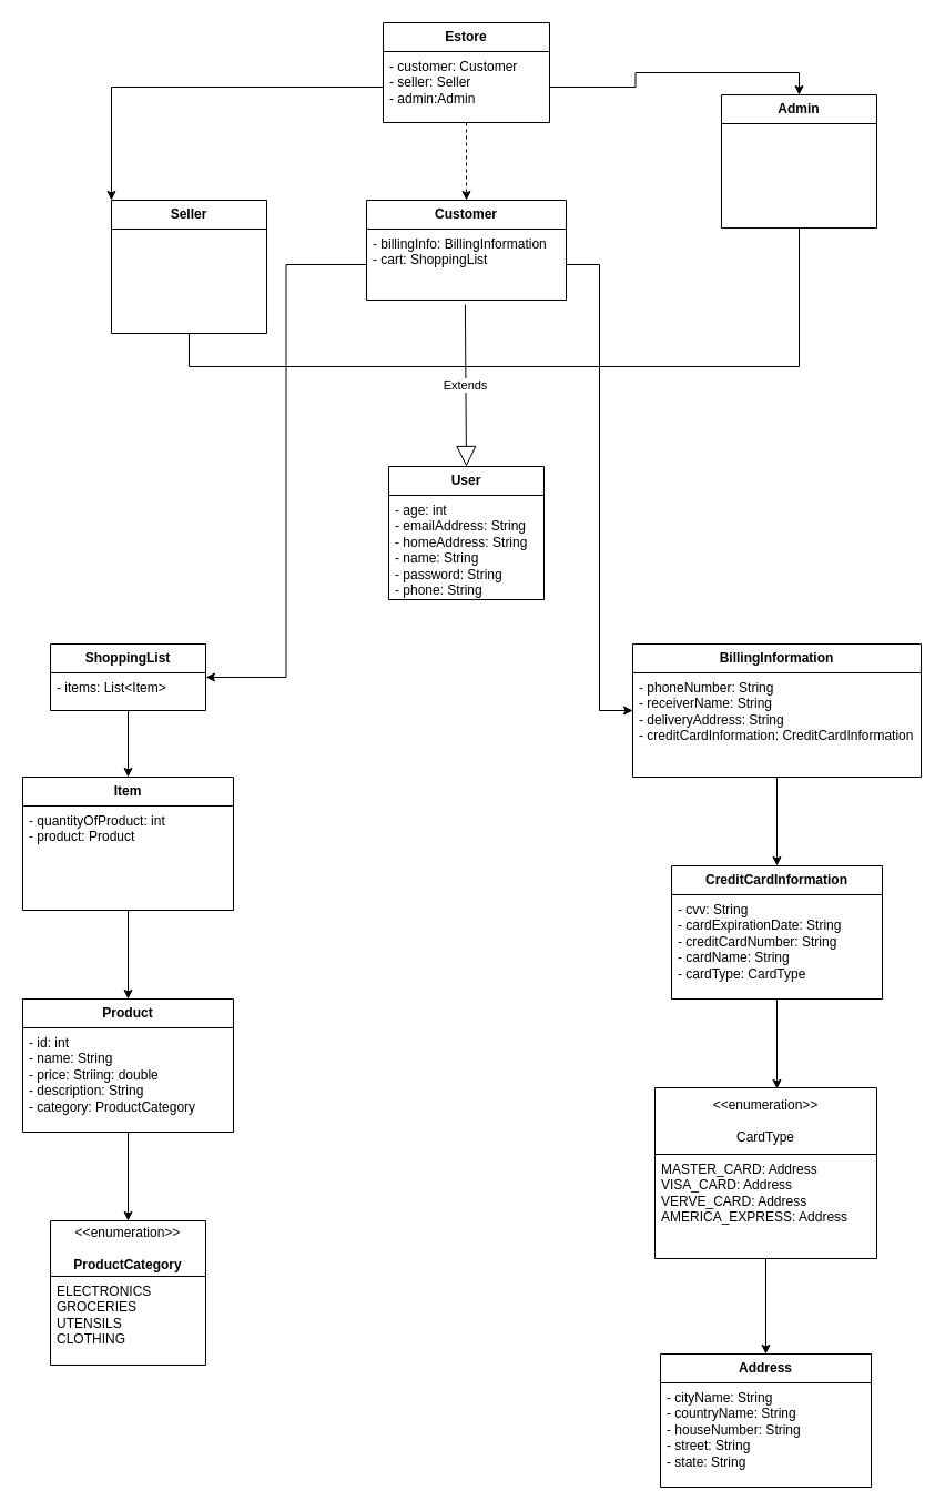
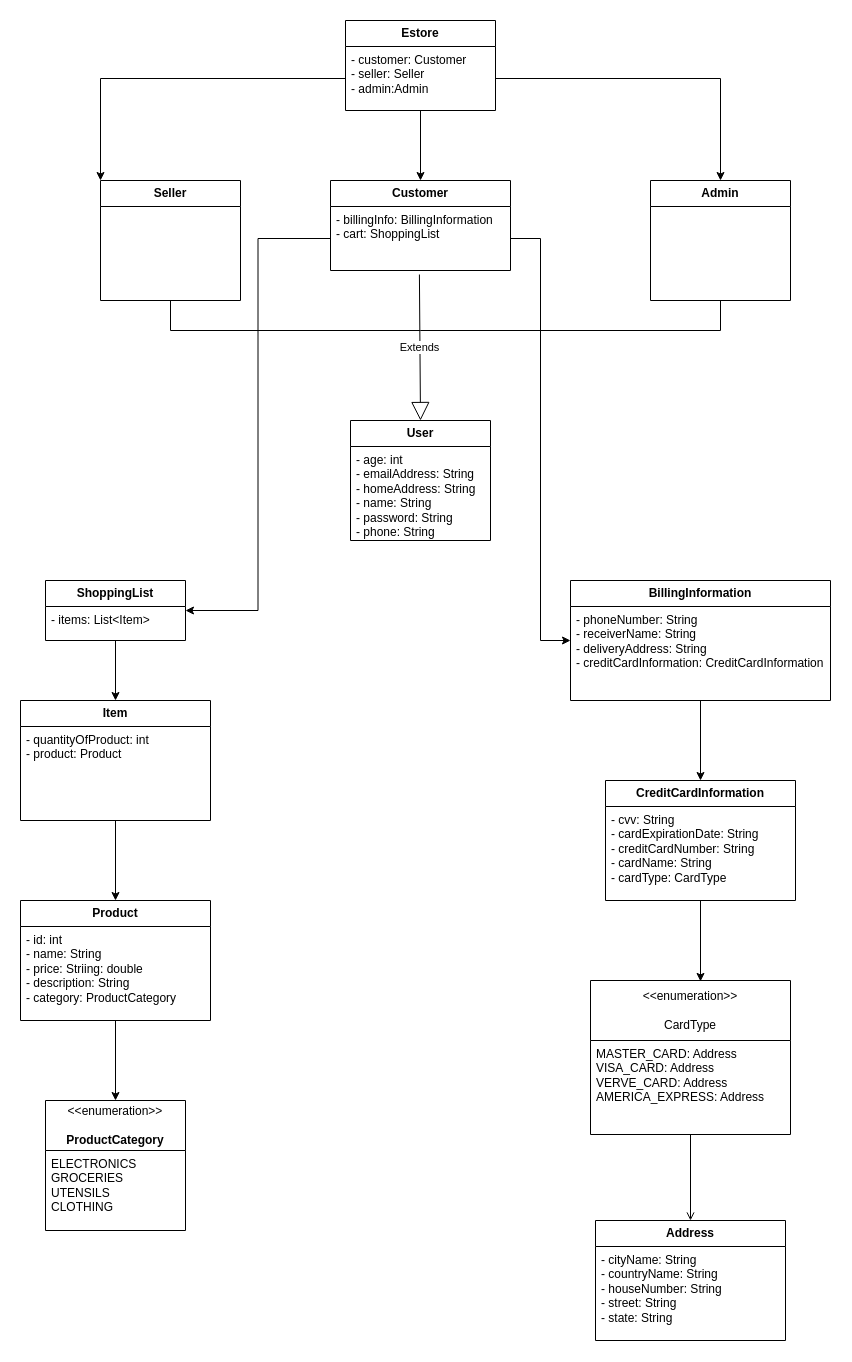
- <mxCell id="2" style="edgeStyle=orthogonalEdgeStyle;rounded=0;orthogonalLoop=1;jettySize=auto;html=1;dashed=1;" edge="1" parent="1" source="3" target="7"><mxGeometry relative="1" as="geometry" /></mxCell>
+ <mxCell id="2" style="edgeStyle=orthogonalEdgeStyle;rounded=0;orthogonalLoop=1;jettySize=auto;html=1;" edge="1" parent="1" source="3" target="7"><mxGeometry relative="1" as="geometry" /></mxCell>
- <mxCell id="29" value="&lt;b&gt;Admin&lt;/b&gt;" style="swimlane;fontStyle=0;childLayout=stackLayout;horizontal=1;startSize=26;fillColor=none;horizontalStack=0;resizeParent=1;resizeParentMax=0;resizeLast=0;collapsible=1;marginBottom=0;whiteSpace=wrap;html=1;" parent="1" vertex="1"><mxGeometry x="650" y="85" width="140" height="120" as="geometry" /></mxCell>
+ <mxCell id="29" value="&lt;b&gt;Admin&lt;/b&gt;" style="swimlane;fontStyle=0;childLayout=stackLayout;horizontal=1;startSize=26;fillColor=none;horizontalStack=0;resizeParent=1;resizeParentMax=0;resizeLast=0;collapsible=1;marginBottom=0;whiteSpace=wrap;html=1;" parent="1" vertex="1"><mxGeometry x="650" y="180" width="140" height="120" as="geometry" /></mxCell>
- <mxCell id="24" style="edgeStyle=orthogonalEdgeStyle;rounded=0;orthogonalLoop=1;jettySize=auto;html=1;entryX=0.5;entryY=0;entryDx=0;entryDy=0;" edge="1" parent="1" source="25" target="27"><mxGeometry relative="1" as="geometry" /></mxCell>
+ <mxCell id="24" style="edgeStyle=orthogonalEdgeStyle;rounded=0;orthogonalLoop=1;jettySize=auto;html=1;entryX=0.5;entryY=0;entryDx=0;entryDy=0;endArrow=open;" edge="1" parent="1" source="25" target="27"><mxGeometry relative="1" as="geometry" /></mxCell>
